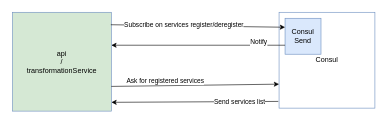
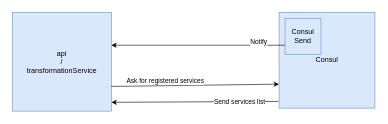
- <mxCell id="5" value="" style="endArrow=classic;html=1;rounded=0;exitX=0.995;exitY=0.126;exitDx=0;exitDy=0;entryX=0;entryY=0.25;entryDx=0;entryDy=0;exitPerimeter=0;" edge="1" parent="1" source="4" target="3"><mxGeometry width="50" height="50" relative="1" as="geometry"><mxPoint x="215" y="-187.5" as="sourcePoint" /><mxPoint x="465" y="40" as="targetPoint" /></mxGeometry></mxCell>
- <mxCell id="6" value="&lt;div&gt;&lt;br&gt;&lt;/div&gt;" style="edgeLabel;html=1;align=center;verticalAlign=middle;resizable=0;points=[];" vertex="1" connectable="0" parent="5"><mxGeometry x="0.095" y="-5" relative="1" as="geometry"><mxPoint x="61" y="-4" as="offset" /></mxGeometry></mxCell>
- <mxCell id="7" value="&lt;div&gt;Subscribe on services register/deregister&lt;br&gt;&lt;/div&gt;" style="edgeLabel;html=1;align=center;verticalAlign=middle;resizable=0;points=[];" vertex="1" connectable="0" parent="5"><mxGeometry x="0.113" y="3" relative="1" as="geometry"><mxPoint x="-41" as="offset" /></mxGeometry></mxCell>
- <mxCell id="2" value="Consul" style="whiteSpace=wrap;html=1;aspect=fixed;fillColor=#ffffff;strokeColor=#6c8ebf;" vertex="1" parent="1"><mxGeometry x="465" y="20" width="160" height="160" as="geometry" /></mxCell>
+ <mxCell id="2" value="Consul" style="whiteSpace=wrap;html=1;aspect=fixed;fillColor=#dae8fc;strokeColor=#6c8ebf;" vertex="1" parent="1"><mxGeometry x="465" y="20" width="160" height="160" as="geometry" /></mxCell>
- <mxCell id="4" value="&lt;div&gt;api&lt;/div&gt;/&lt;br&gt;transformationService" style="whiteSpace=wrap;html=1;aspect=fixed;fillColor=#d5e8d4;strokeColor=#6c8ebf;" vertex="1" parent="1"><mxGeometry x="20" y="20" width="165" height="165" as="geometry" /></mxCell>
+ <mxCell id="4" value="&lt;div&gt;api&lt;/div&gt;/&lt;br&gt;transformationService" style="whiteSpace=wrap;html=1;aspect=fixed;fillColor=#dae8fc;strokeColor=#6c8ebf;" vertex="1" parent="1"><mxGeometry x="20" y="20" width="165" height="165" as="geometry" /></mxCell>
